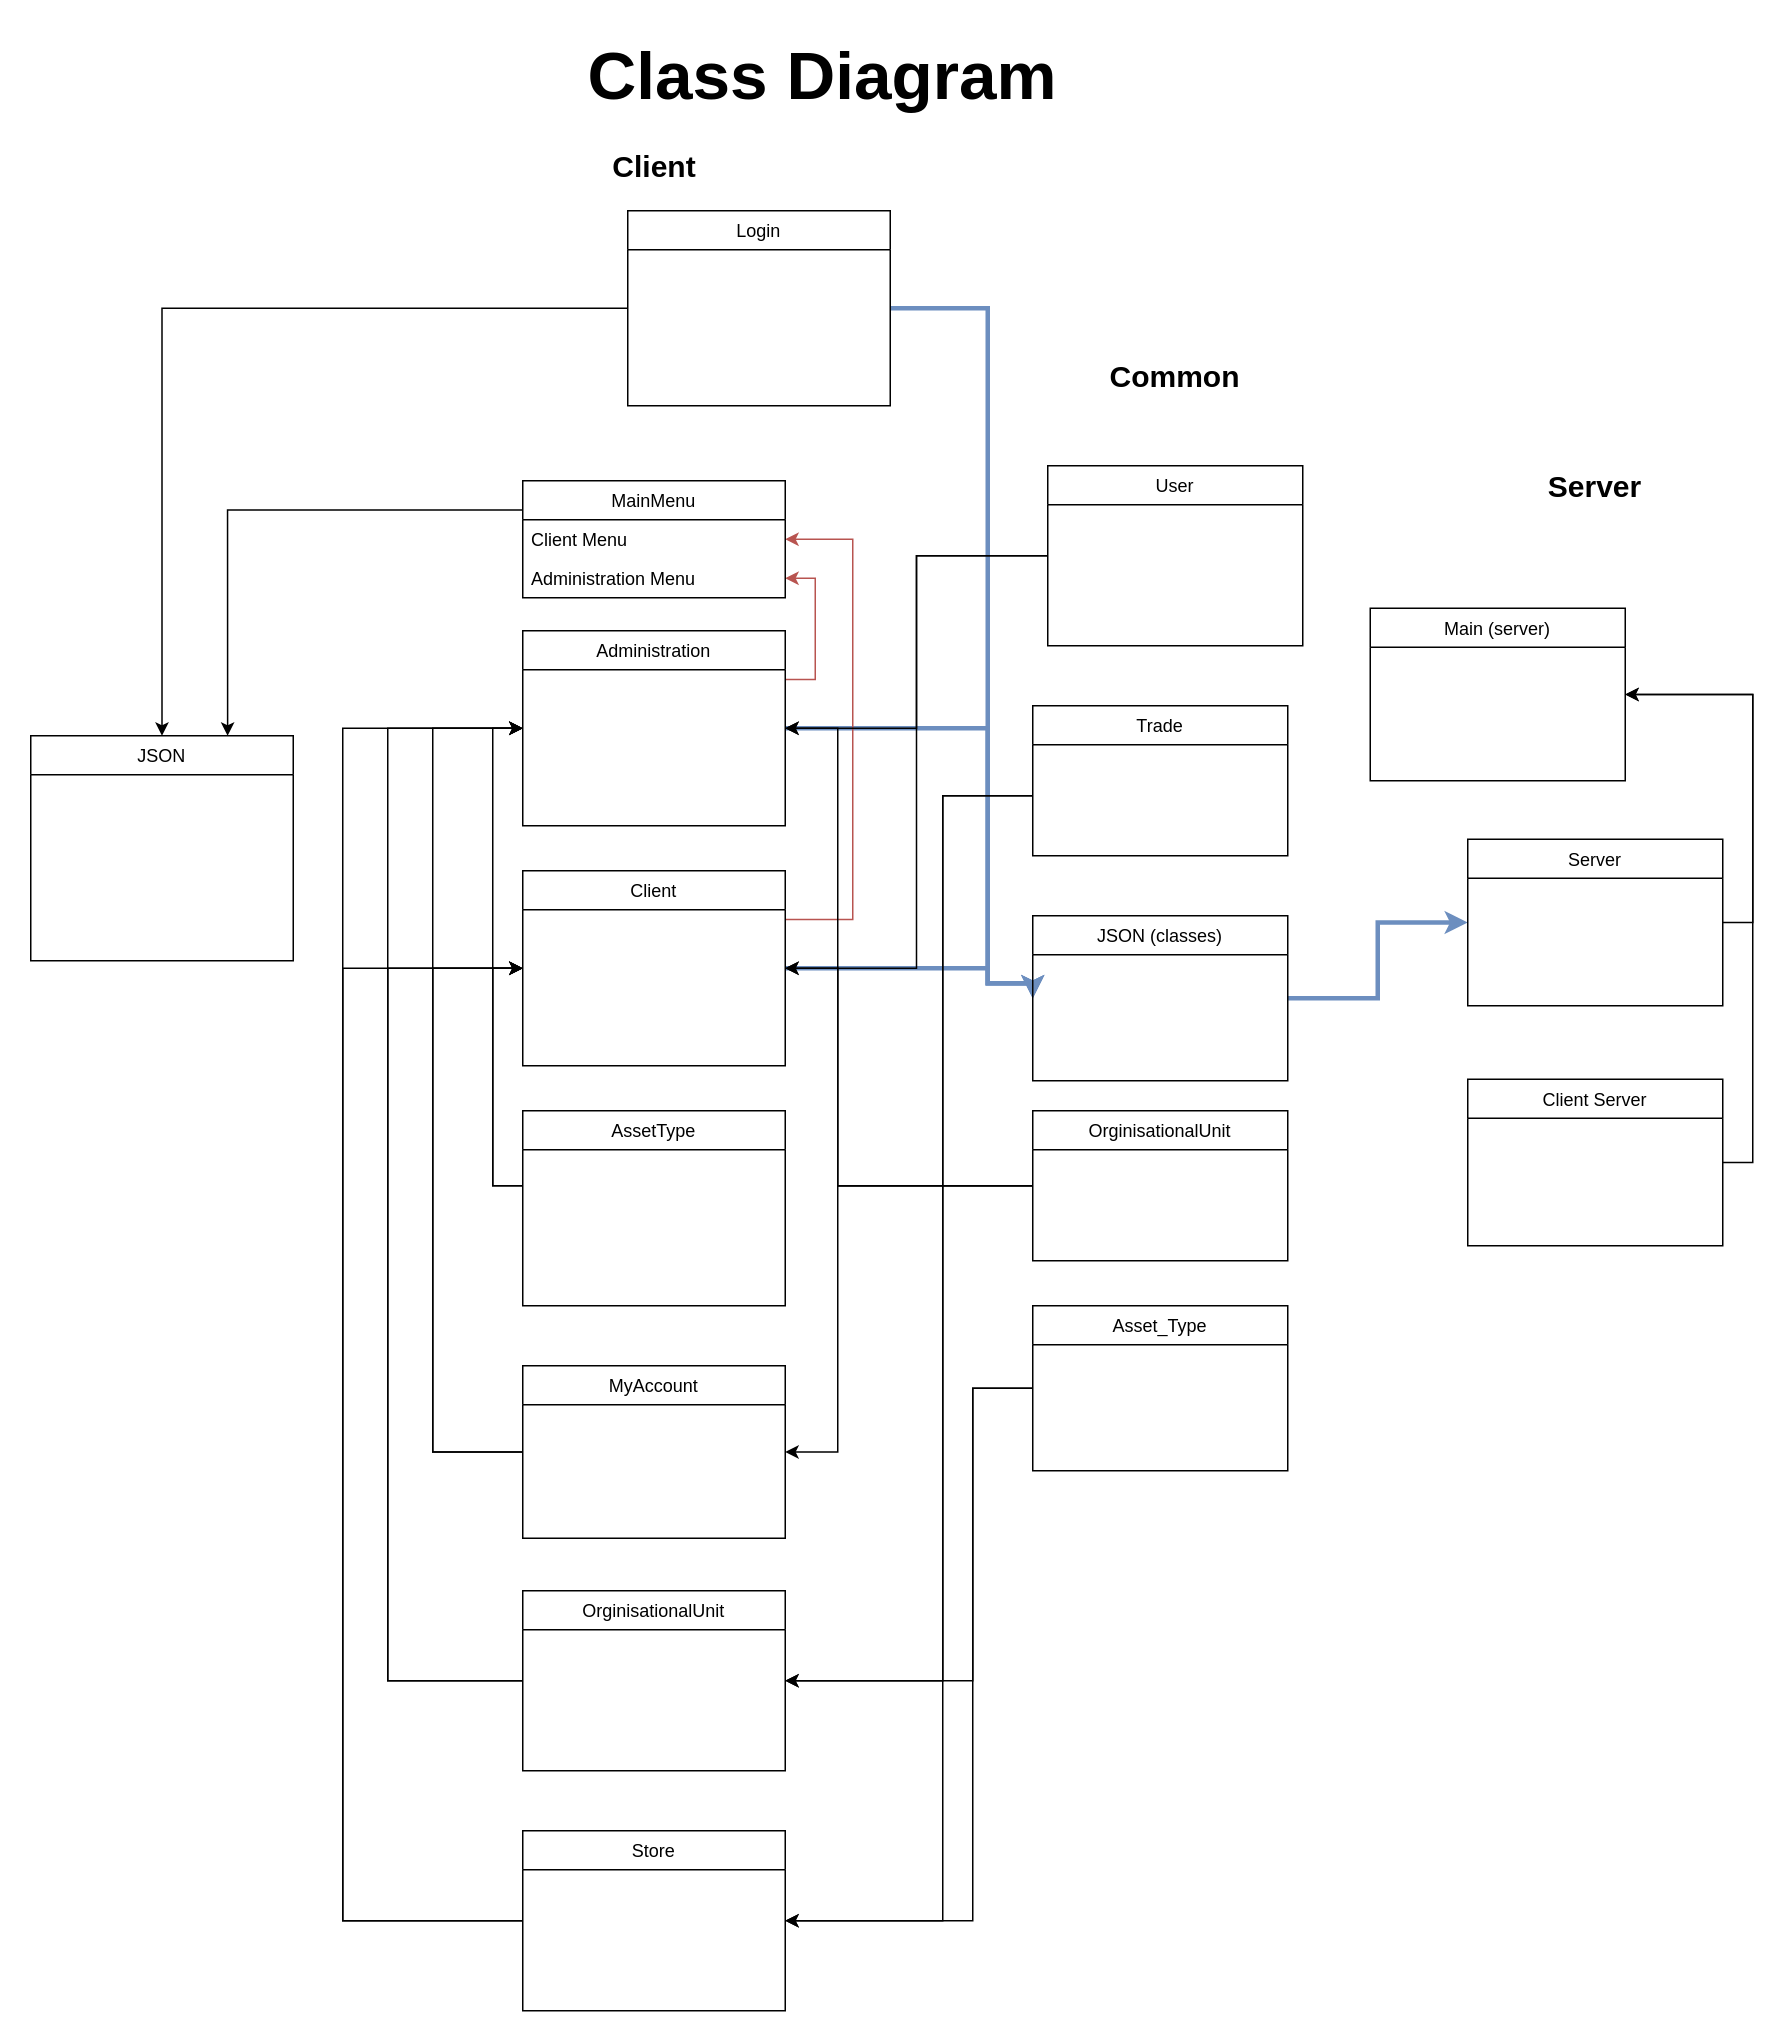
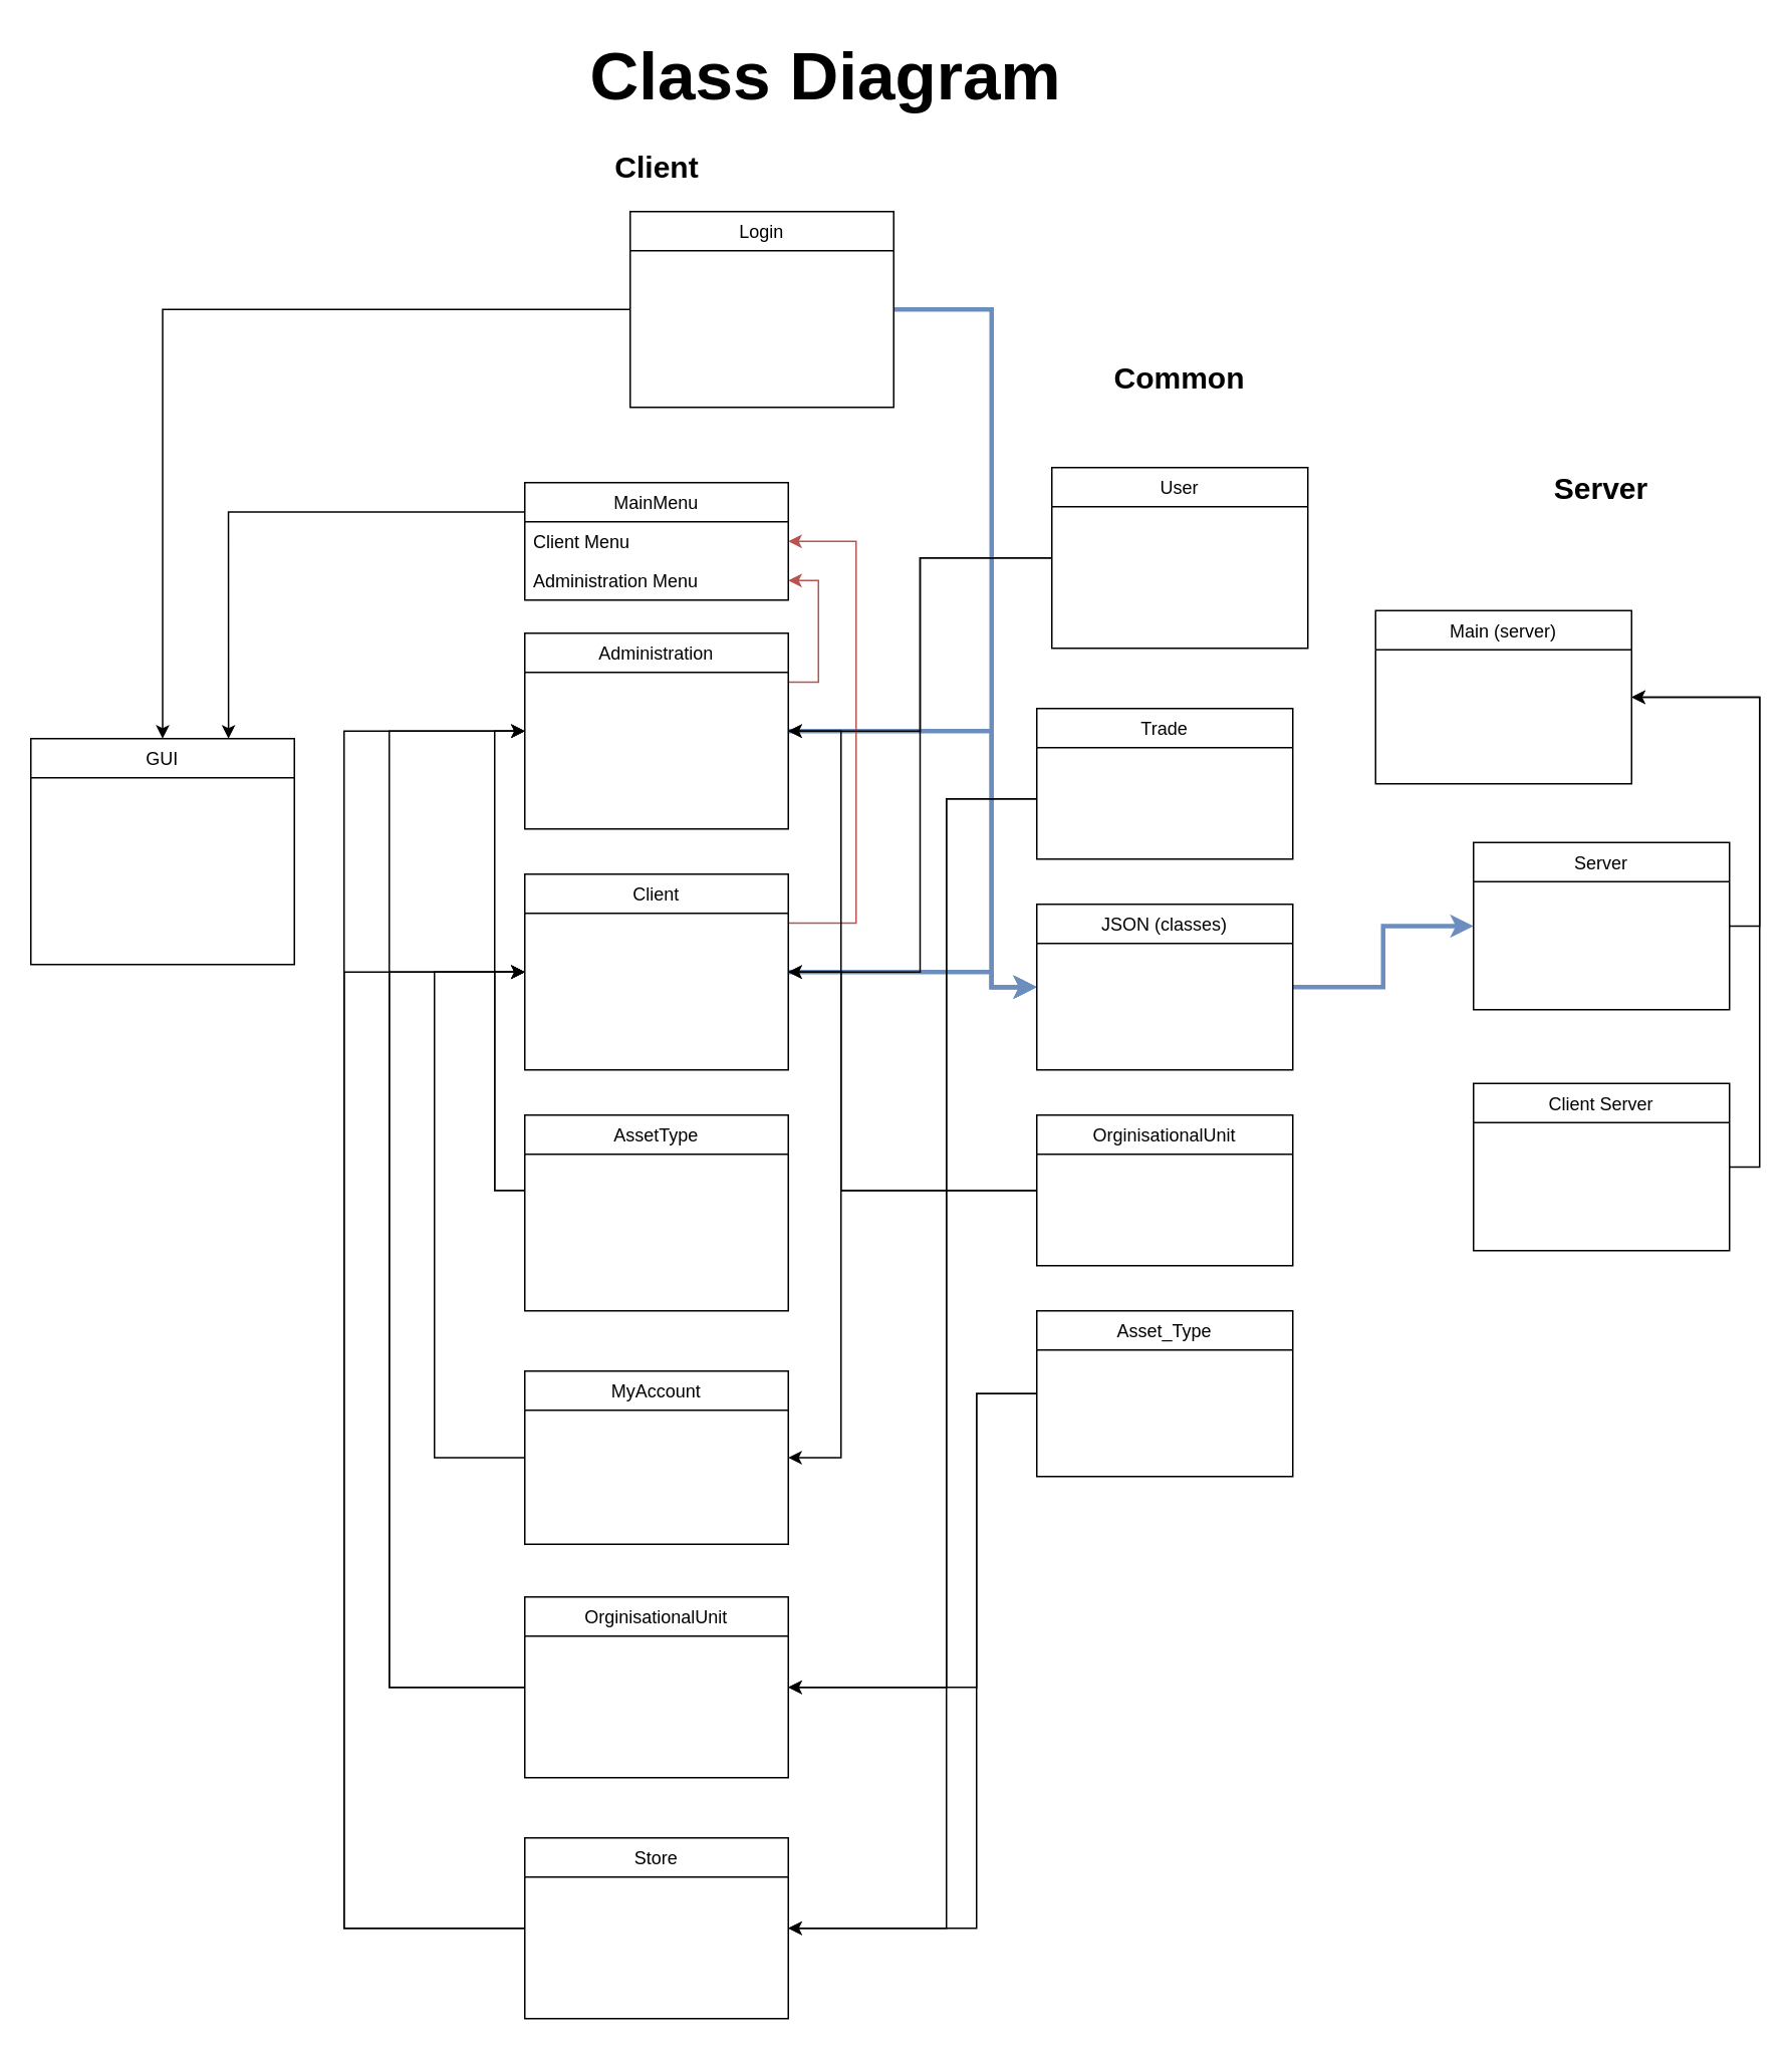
- <mxCell id="12" value="JSON" style="swimlane;fontStyle=0;childLayout=stackLayout;horizontal=1;startSize=26;fillColor=none;horizontalStack=0;resizeParent=1;resizeParentMax=0;resizeLast=0;collapsible=1;marginBottom=0;" parent="1" vertex="1"><mxGeometry x="20" y="490" width="175" height="150" as="geometry" /></mxCell>
+ <mxCell id="12" value="GUI" style="swimlane;fontStyle=0;childLayout=stackLayout;horizontal=1;startSize=26;fillColor=none;horizontalStack=0;resizeParent=1;resizeParentMax=0;resizeLast=0;collapsible=1;marginBottom=0;" parent="1" vertex="1"><mxGeometry x="20" y="490" width="175" height="150" as="geometry" /></mxCell>
- <mxCell id="21" style="edgeStyle=orthogonalEdgeStyle;rounded=0;orthogonalLoop=1;jettySize=auto;html=1;entryX=0;entryY=0.5;entryDx=0;entryDy=0;" parent="1" source="22" target="5" edge="1"><mxGeometry relative="1" as="geometry"><Array as="points"><mxPoint y="967" x="288" /><mxPoint y="485" x="288" /></Array></mxGeometry></mxCell>
- <mxCell id="33" value="JSON (classes)" style="swimlane;fontStyle=0;childLayout=stackLayout;horizontal=1;startSize=26;fillColor=none;horizontalStack=0;resizeParent=1;resizeParentMax=0;resizeLast=0;collapsible=1;marginBottom=0;" parent="1" vertex="1"><mxGeometry x="688" y="610" width="170" height="110" as="geometry" /></mxCell>
+ <mxCell id="33" value="JSON (classes)" style="swimlane;fontStyle=0;childLayout=stackLayout;horizontal=1;startSize=26;fillColor=none;horizontalStack=0;resizeParent=1;resizeParentMax=0;resizeLast=0;collapsible=1;marginBottom=0;" parent="1" vertex="1"><mxGeometry x="688" y="600" width="170" height="110" as="geometry" /></mxCell>
